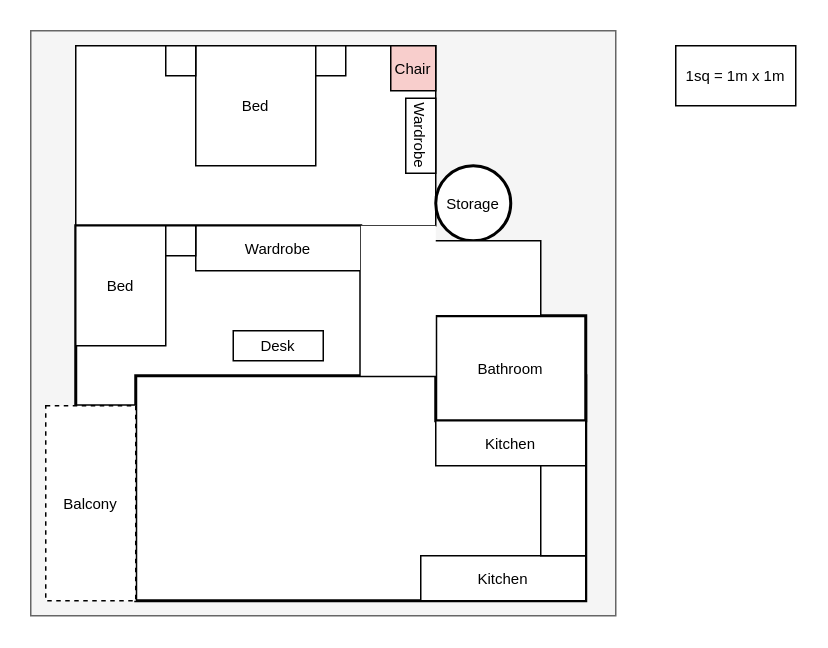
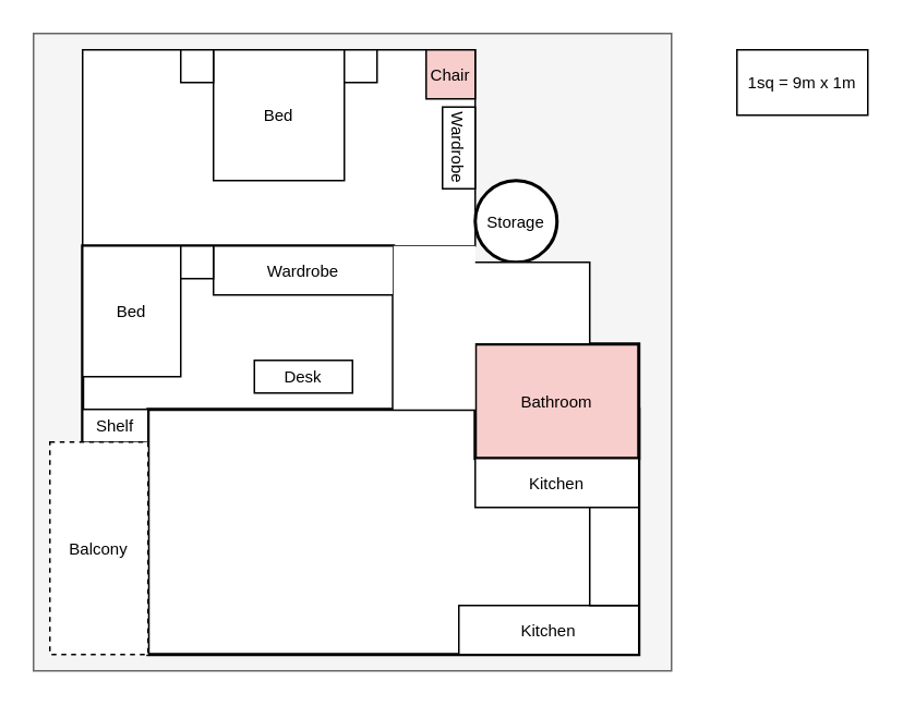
- <mxCell id="22" value="1sq = 1m x 1m" style="rounded=0;whiteSpace=wrap;html=1;fontSize=10;" parent="1" vertex="1"><mxGeometry x="450" y="30" width="80" height="40" as="geometry" /></mxCell>
+ <mxCell id="22" value="1sq = 9m x 1m" style="rounded=0;whiteSpace=wrap;html=1;fontSize=10;" parent="1" vertex="1"><mxGeometry x="450" y="30" width="80" height="40" as="geometry" /></mxCell>
- <mxCell id="17" value="Bathroom" style="rounded=0;whiteSpace=wrap;html=1;fontSize=10;strokeWidth=2;" parent="1" vertex="1"><mxGeometry x="290" y="210" width="100" height="70" as="geometry" /></mxCell>
+ <mxCell id="17" value="Bathroom" style="rounded=0;whiteSpace=wrap;html=1;fontSize=10;strokeWidth=2;fillColor=#f8cecc;" parent="1" vertex="1"><mxGeometry x="290" y="210" width="100" height="70" as="geometry" /></mxCell>
+ <mxCell id="8" value="Shelf" style="rounded=0;whiteSpace=wrap;html=1;fontSize=10;" parent="1" vertex="1"><mxGeometry x="50" y="250" width="40" height="20" as="geometry" /></mxCell>
